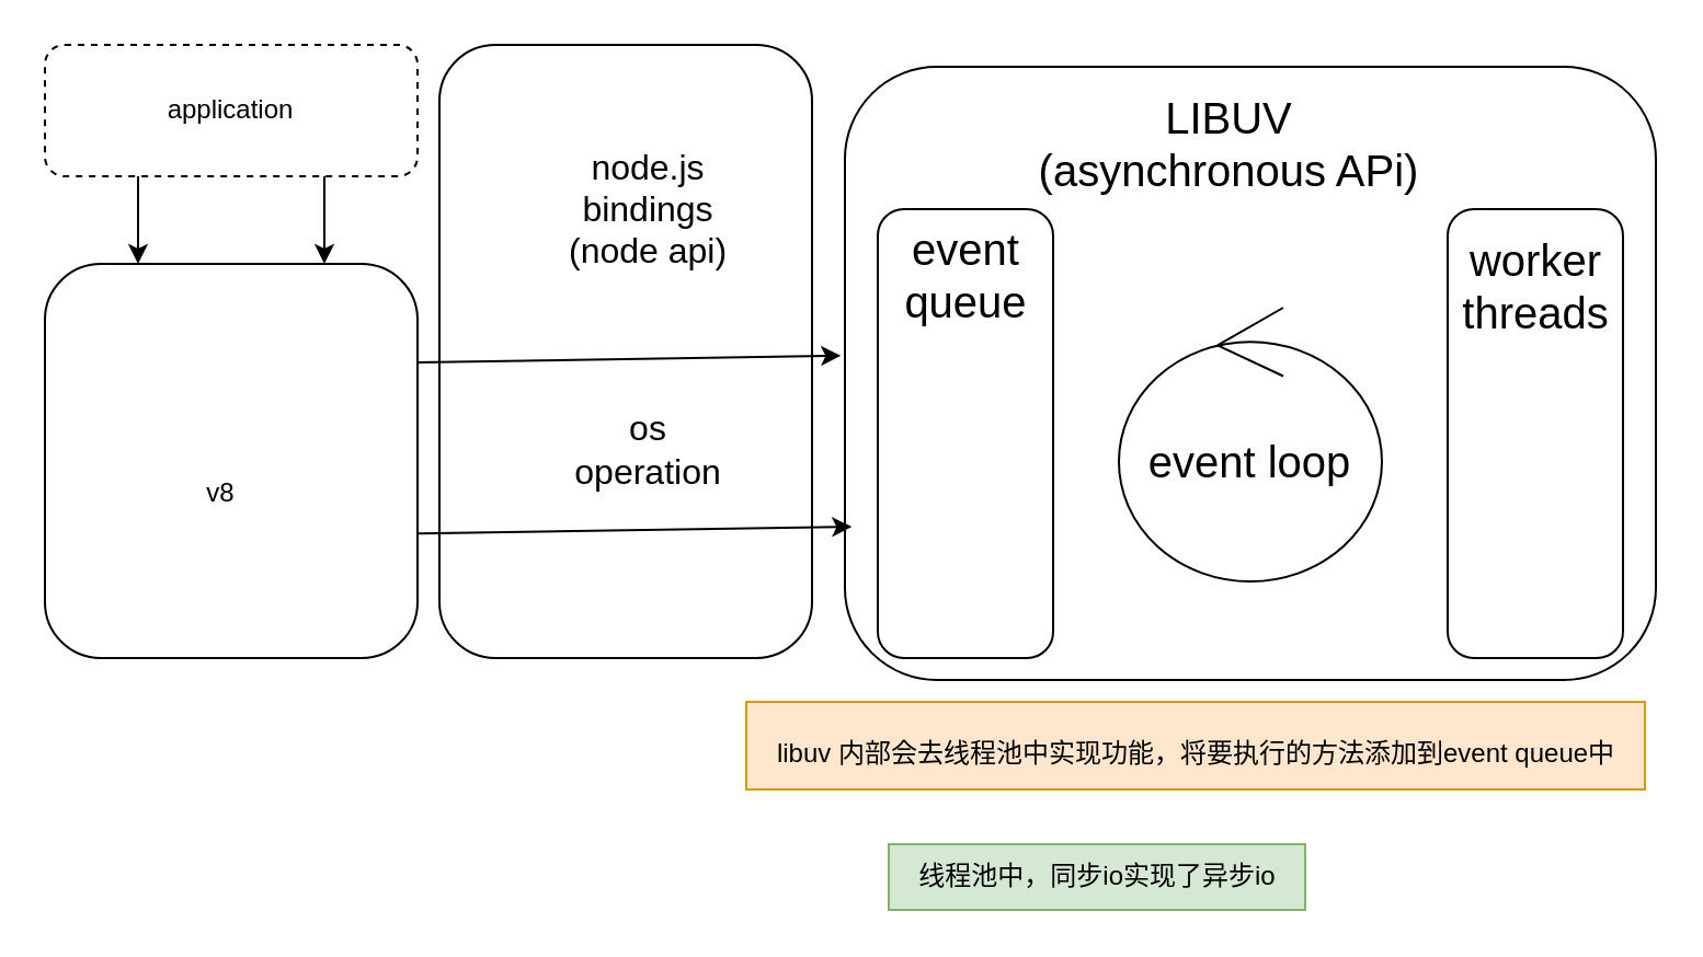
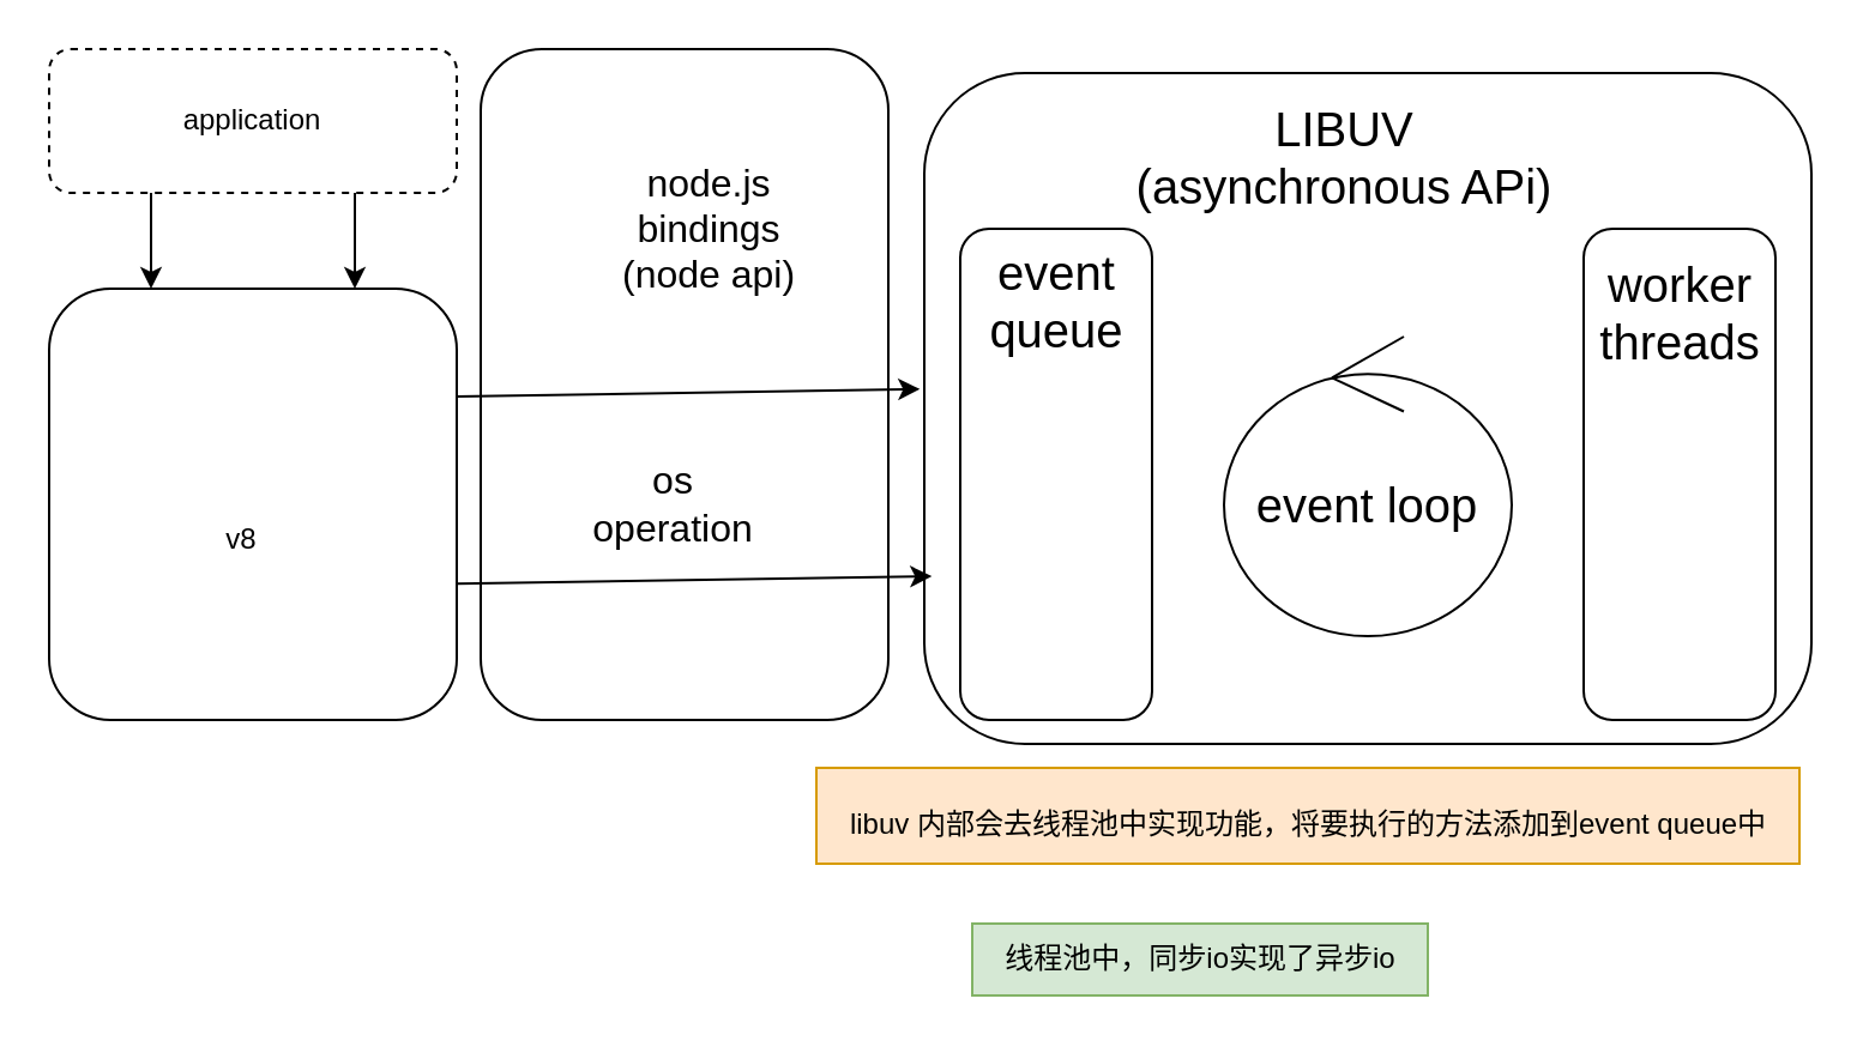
- <mxCell id="9" value="os&lt;br&gt;operation" style="text;html=1;align=center;verticalAlign=middle;resizable=0;points=[];autosize=1;strokeColor=none;fillColor=none;fontSize=16;" parent="1" vertex="1"><mxGeometry x="250" y="180" width="90" height="50" as="geometry" /></mxCell>
+ <mxCell id="9" value="os&lt;br&gt;operation" style="text;html=1;align=center;verticalAlign=middle;resizable=0;points=[];autosize=1;strokeColor=none;fillColor=none;fontSize=16;" parent="1" vertex="1"><mxGeometry x="235" y="185" width="90" height="50" as="geometry" /></mxCell>
